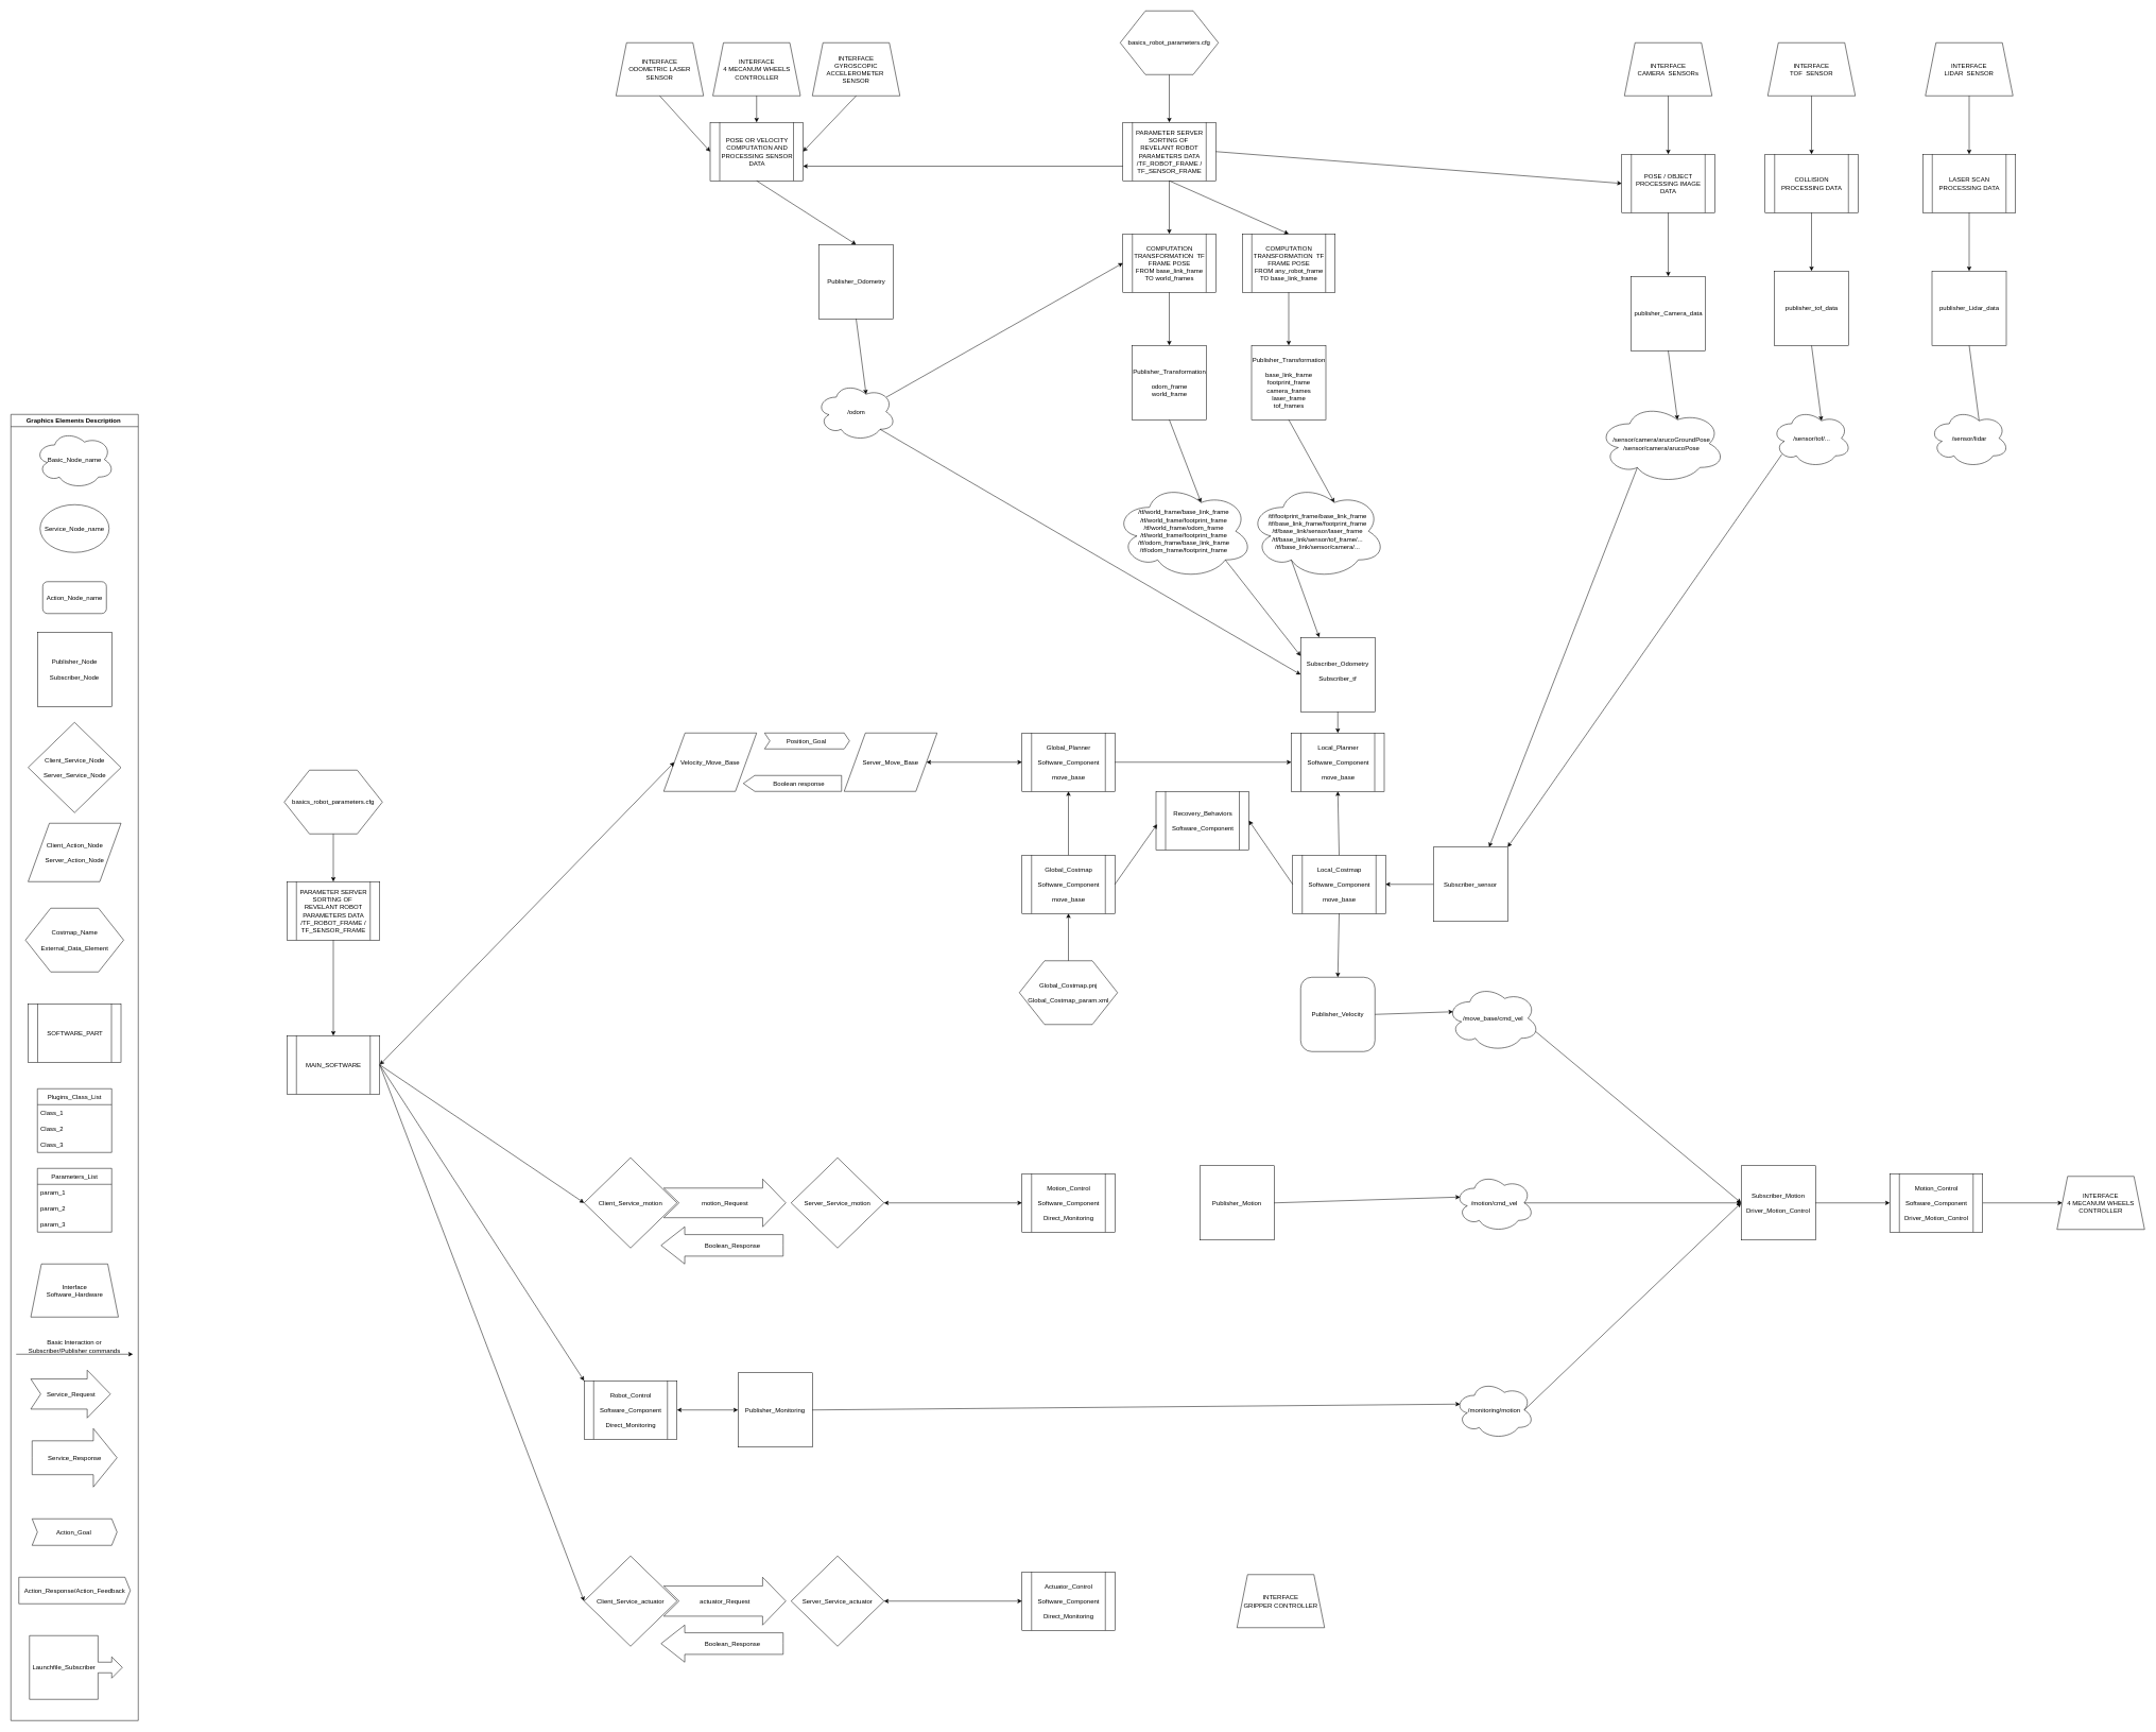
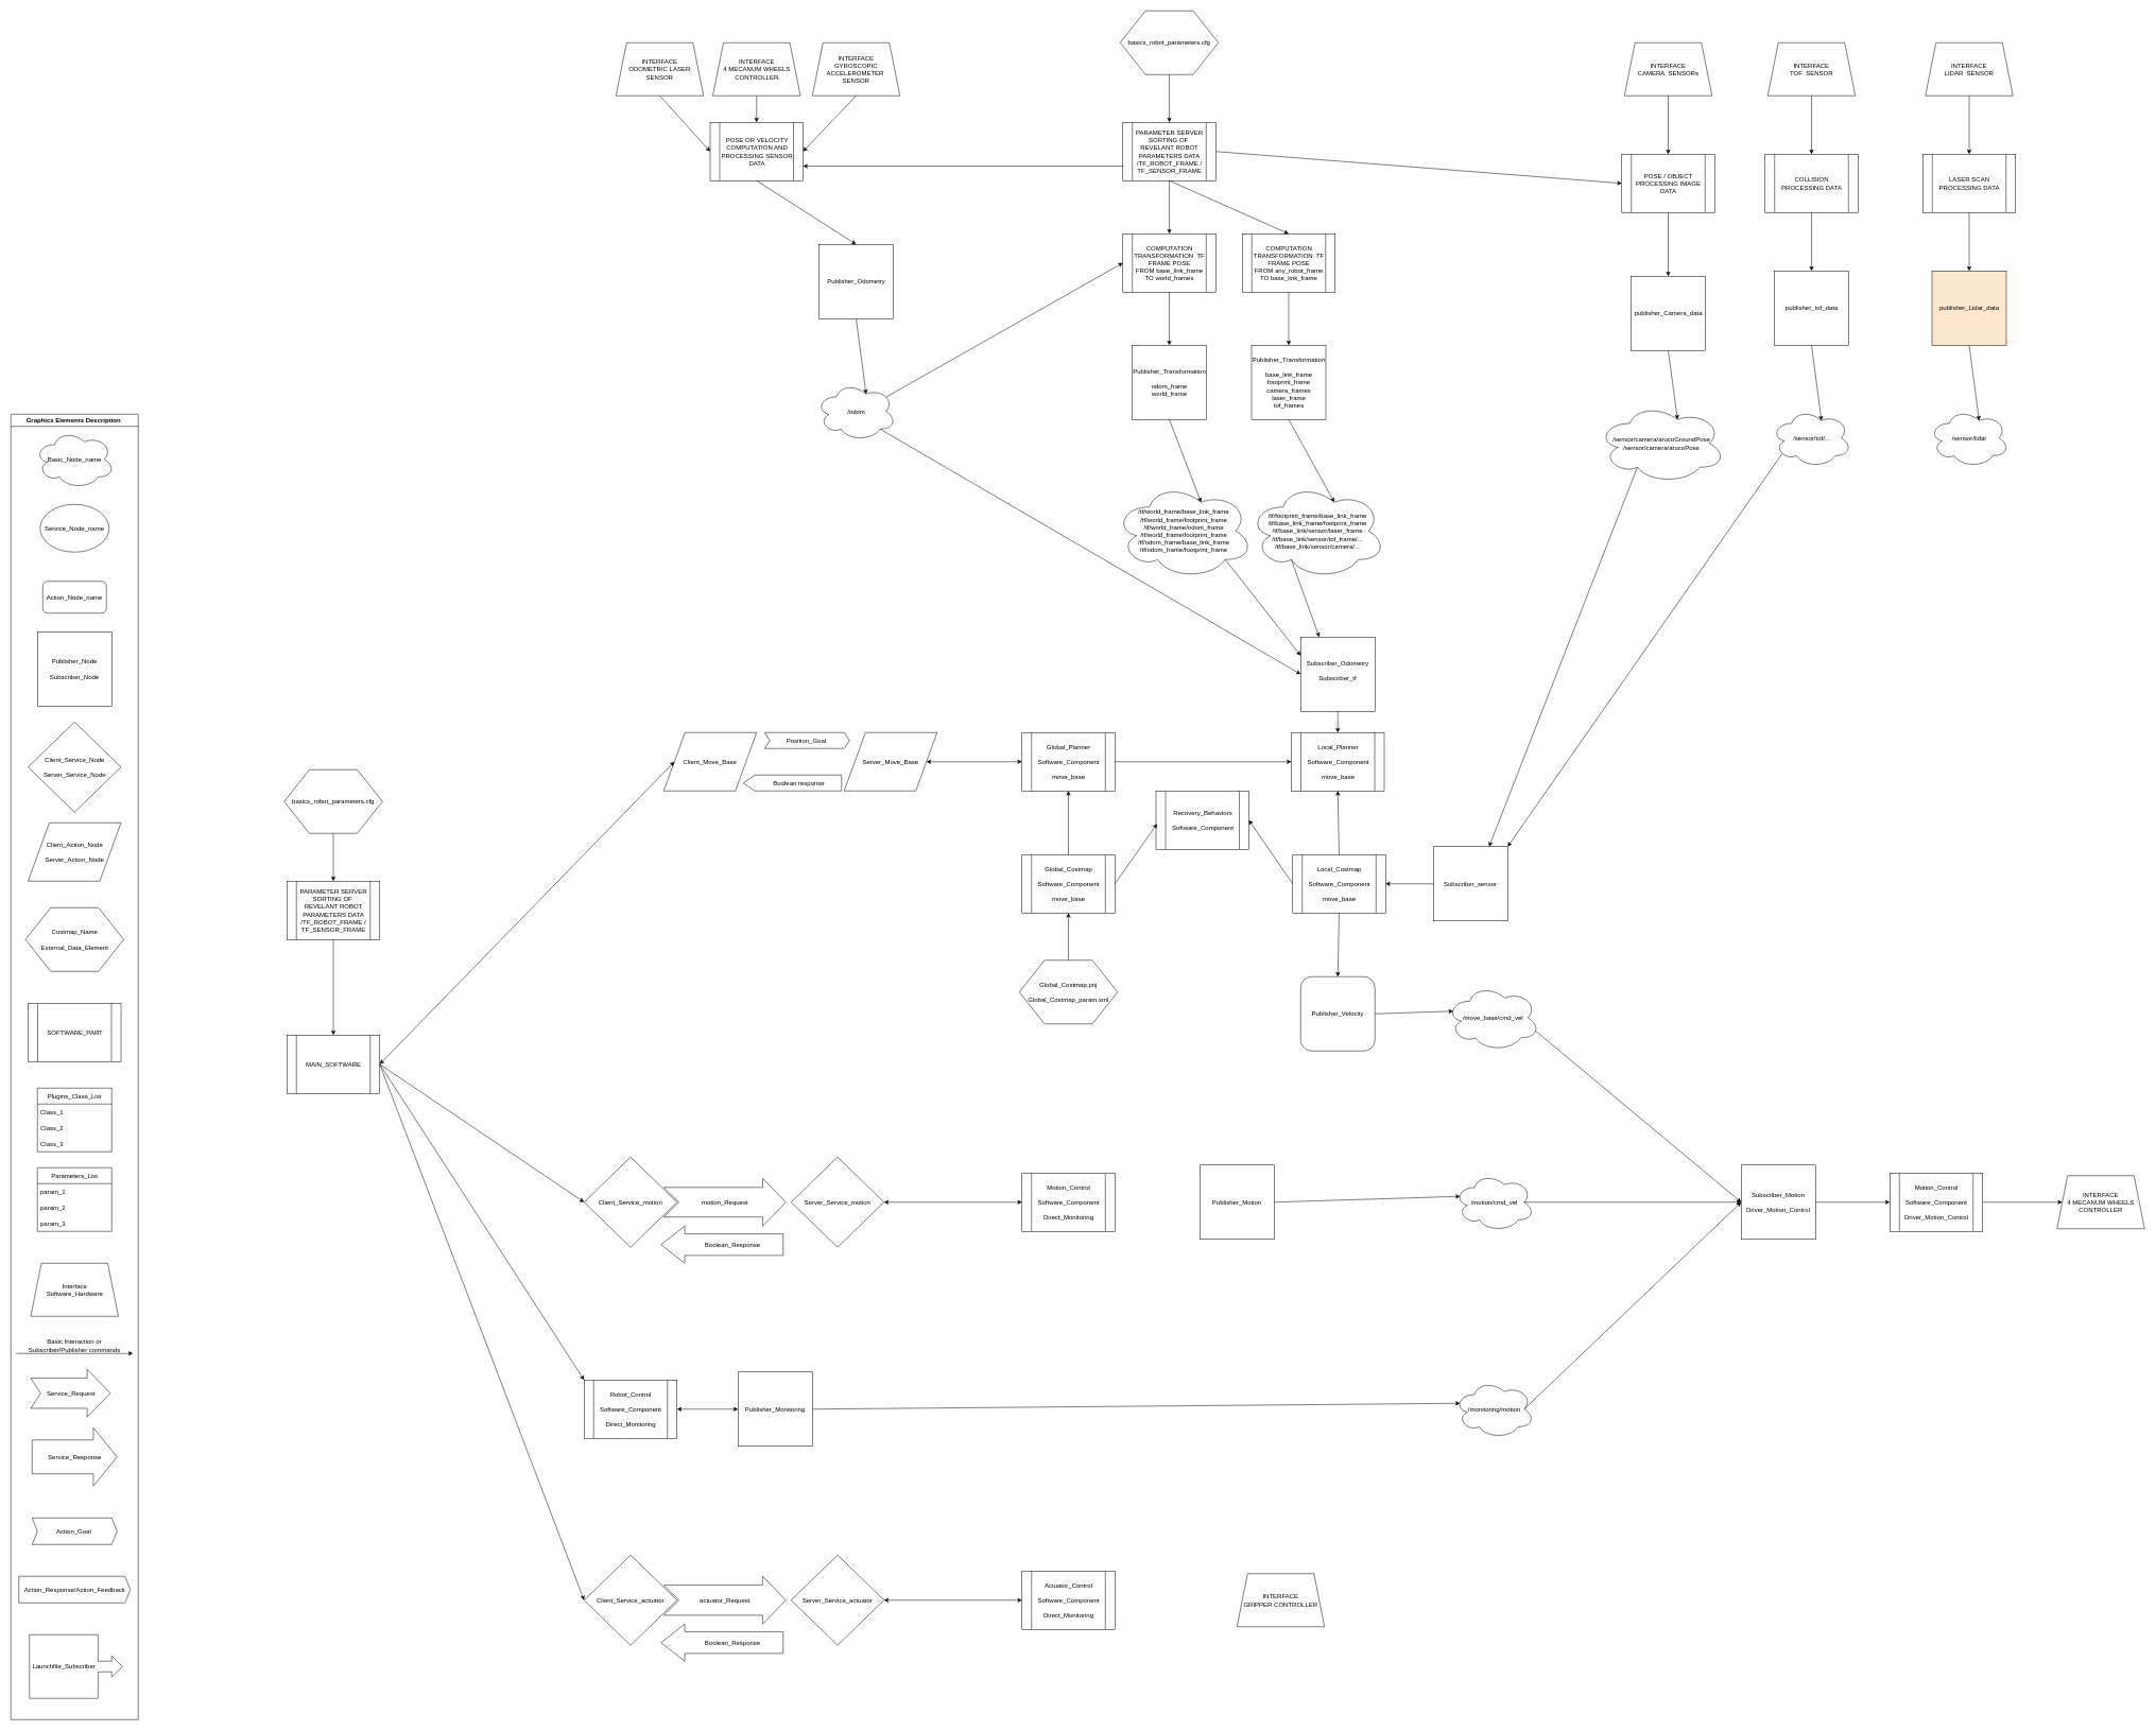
- <mxCell id="90" value="publisher_Lidar_data" style="whiteSpace=wrap;html=1;aspect=fixed;" vertex="1" parent="1"><mxGeometry x="3639.5" y="510" width="140" height="140" as="geometry" /></mxCell>
+ <mxCell id="90" value="publisher_Lidar_data" style="whiteSpace=wrap;html=1;aspect=fixed;fillColor=#ffe6cc;" vertex="1" parent="1"><mxGeometry x="3639.5" y="510" width="140" height="140" as="geometry" /></mxCell>
- <mxCell id="88" value="" style="endArrow=none;html=1;rounded=0;entryX=0.625;entryY=0.2;entryDx=0;entryDy=0;entryPerimeter=0;exitX=0.5;exitY=1;exitDx=0;exitDy=0;" edge="1" parent="1" source="90" target="89"><mxGeometry width="50" height="50" relative="1" as="geometry"><mxPoint x="3957" y="660" as="sourcePoint" /><mxPoint x="4007" y="610" as="targetPoint" /></mxGeometry></mxCell>
+ <mxCell id="88" value="" style="endArrow=classic;html=1;rounded=0;entryX=0.625;entryY=0.2;entryDx=0;entryDy=0;entryPerimeter=0;exitX=0.5;exitY=1;exitDx=0;exitDy=0;" edge="1" parent="1" source="90" target="89"><mxGeometry width="50" height="50" relative="1" as="geometry"><mxPoint x="3957" y="660" as="sourcePoint" /><mxPoint x="4007" y="610" as="targetPoint" /></mxGeometry></mxCell>
- <mxCell id="58" value="Velocity_Move_Base" style="shape=parallelogram;perimeter=parallelogramPerimeter;whiteSpace=wrap;html=1;fixedSize=1;size=40;" vertex="1" parent="1"><mxGeometry x="1250" y="1380" width="175" height="110" as="geometry" /></mxCell>
+ <mxCell id="58" value="Client_Move_Base" style="shape=parallelogram;perimeter=parallelogramPerimeter;whiteSpace=wrap;html=1;fixedSize=1;size=40;" vertex="1" parent="1"><mxGeometry x="1250" y="1380" width="175" height="110" as="geometry" /></mxCell>
